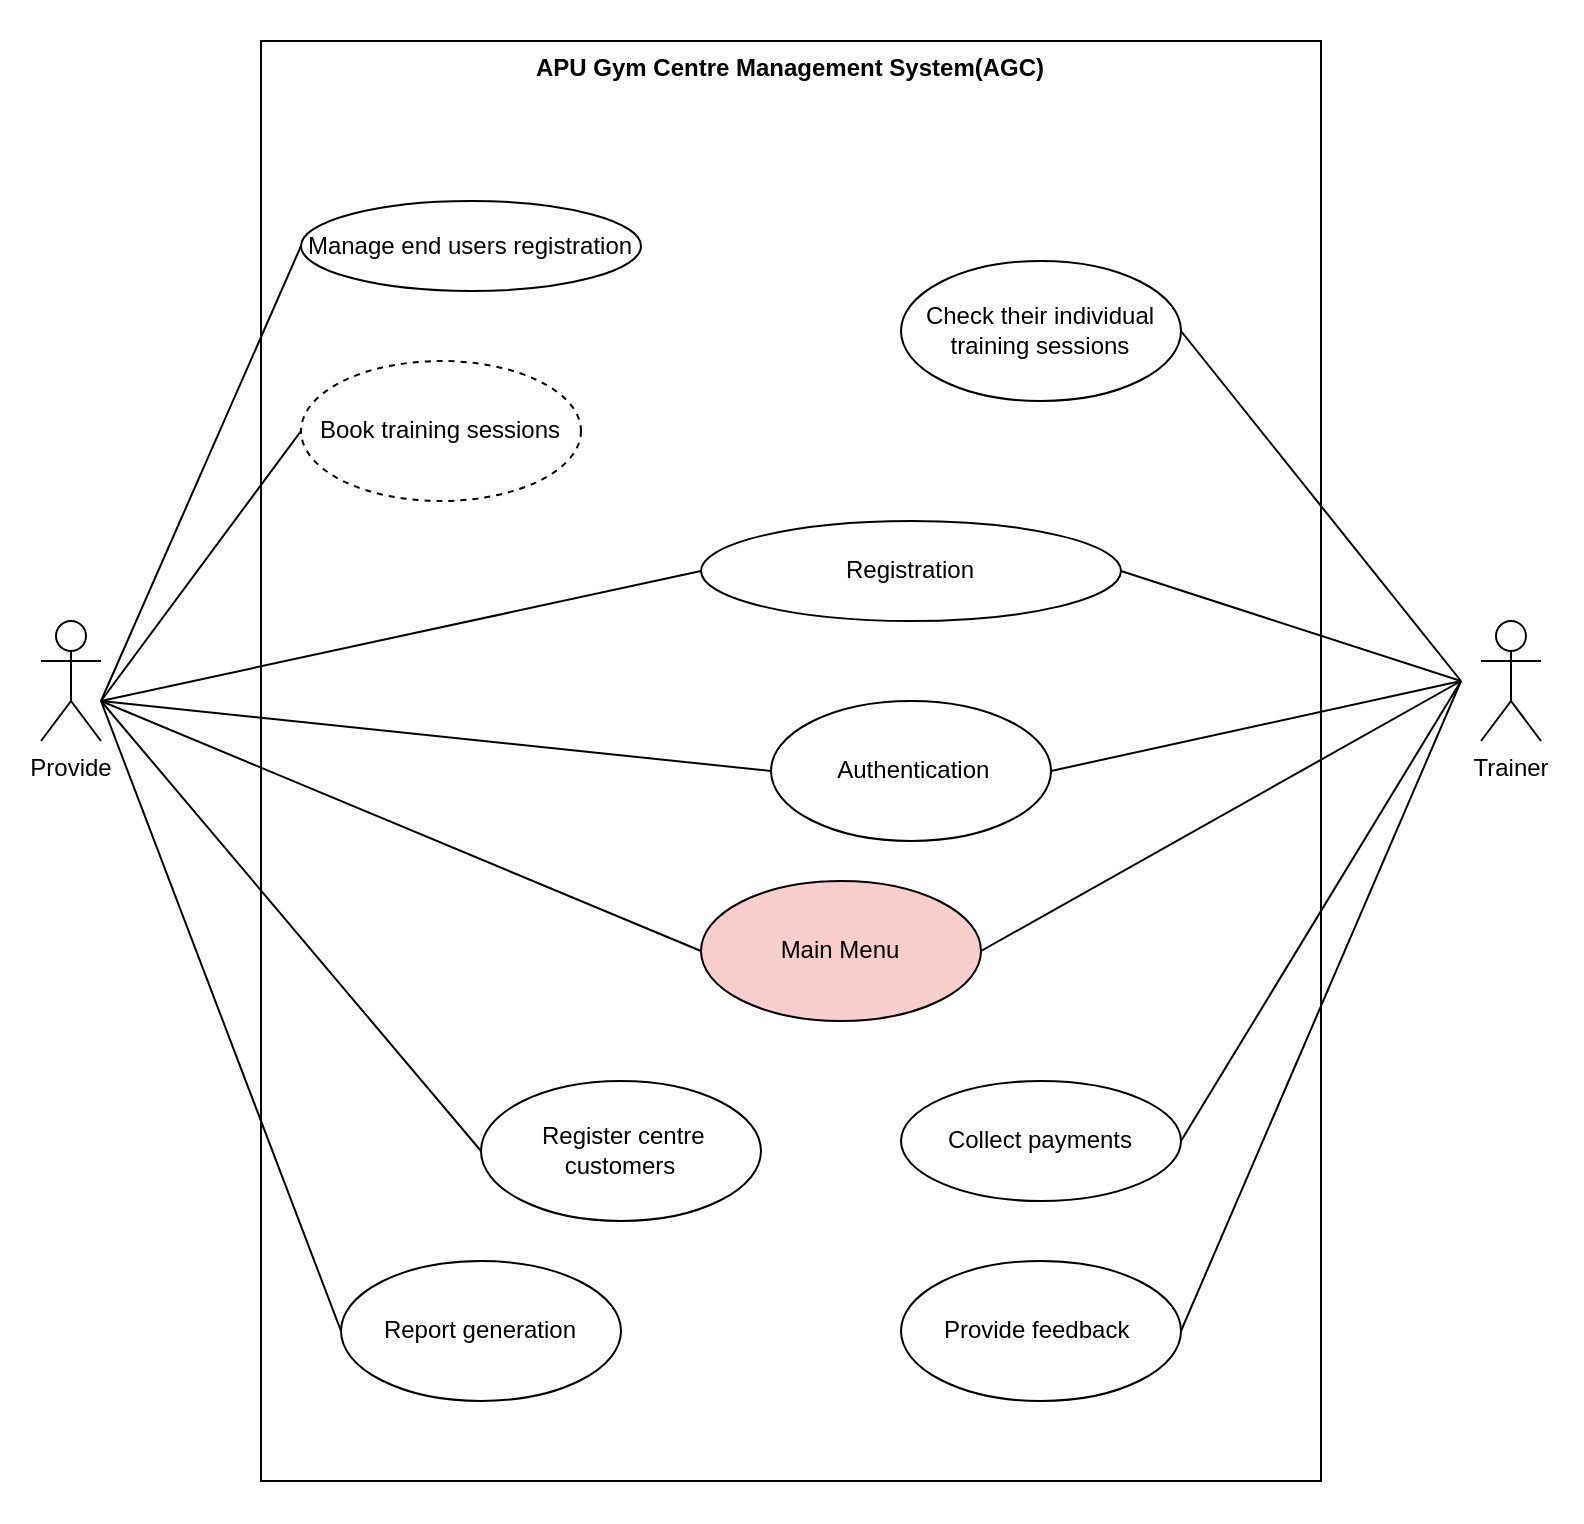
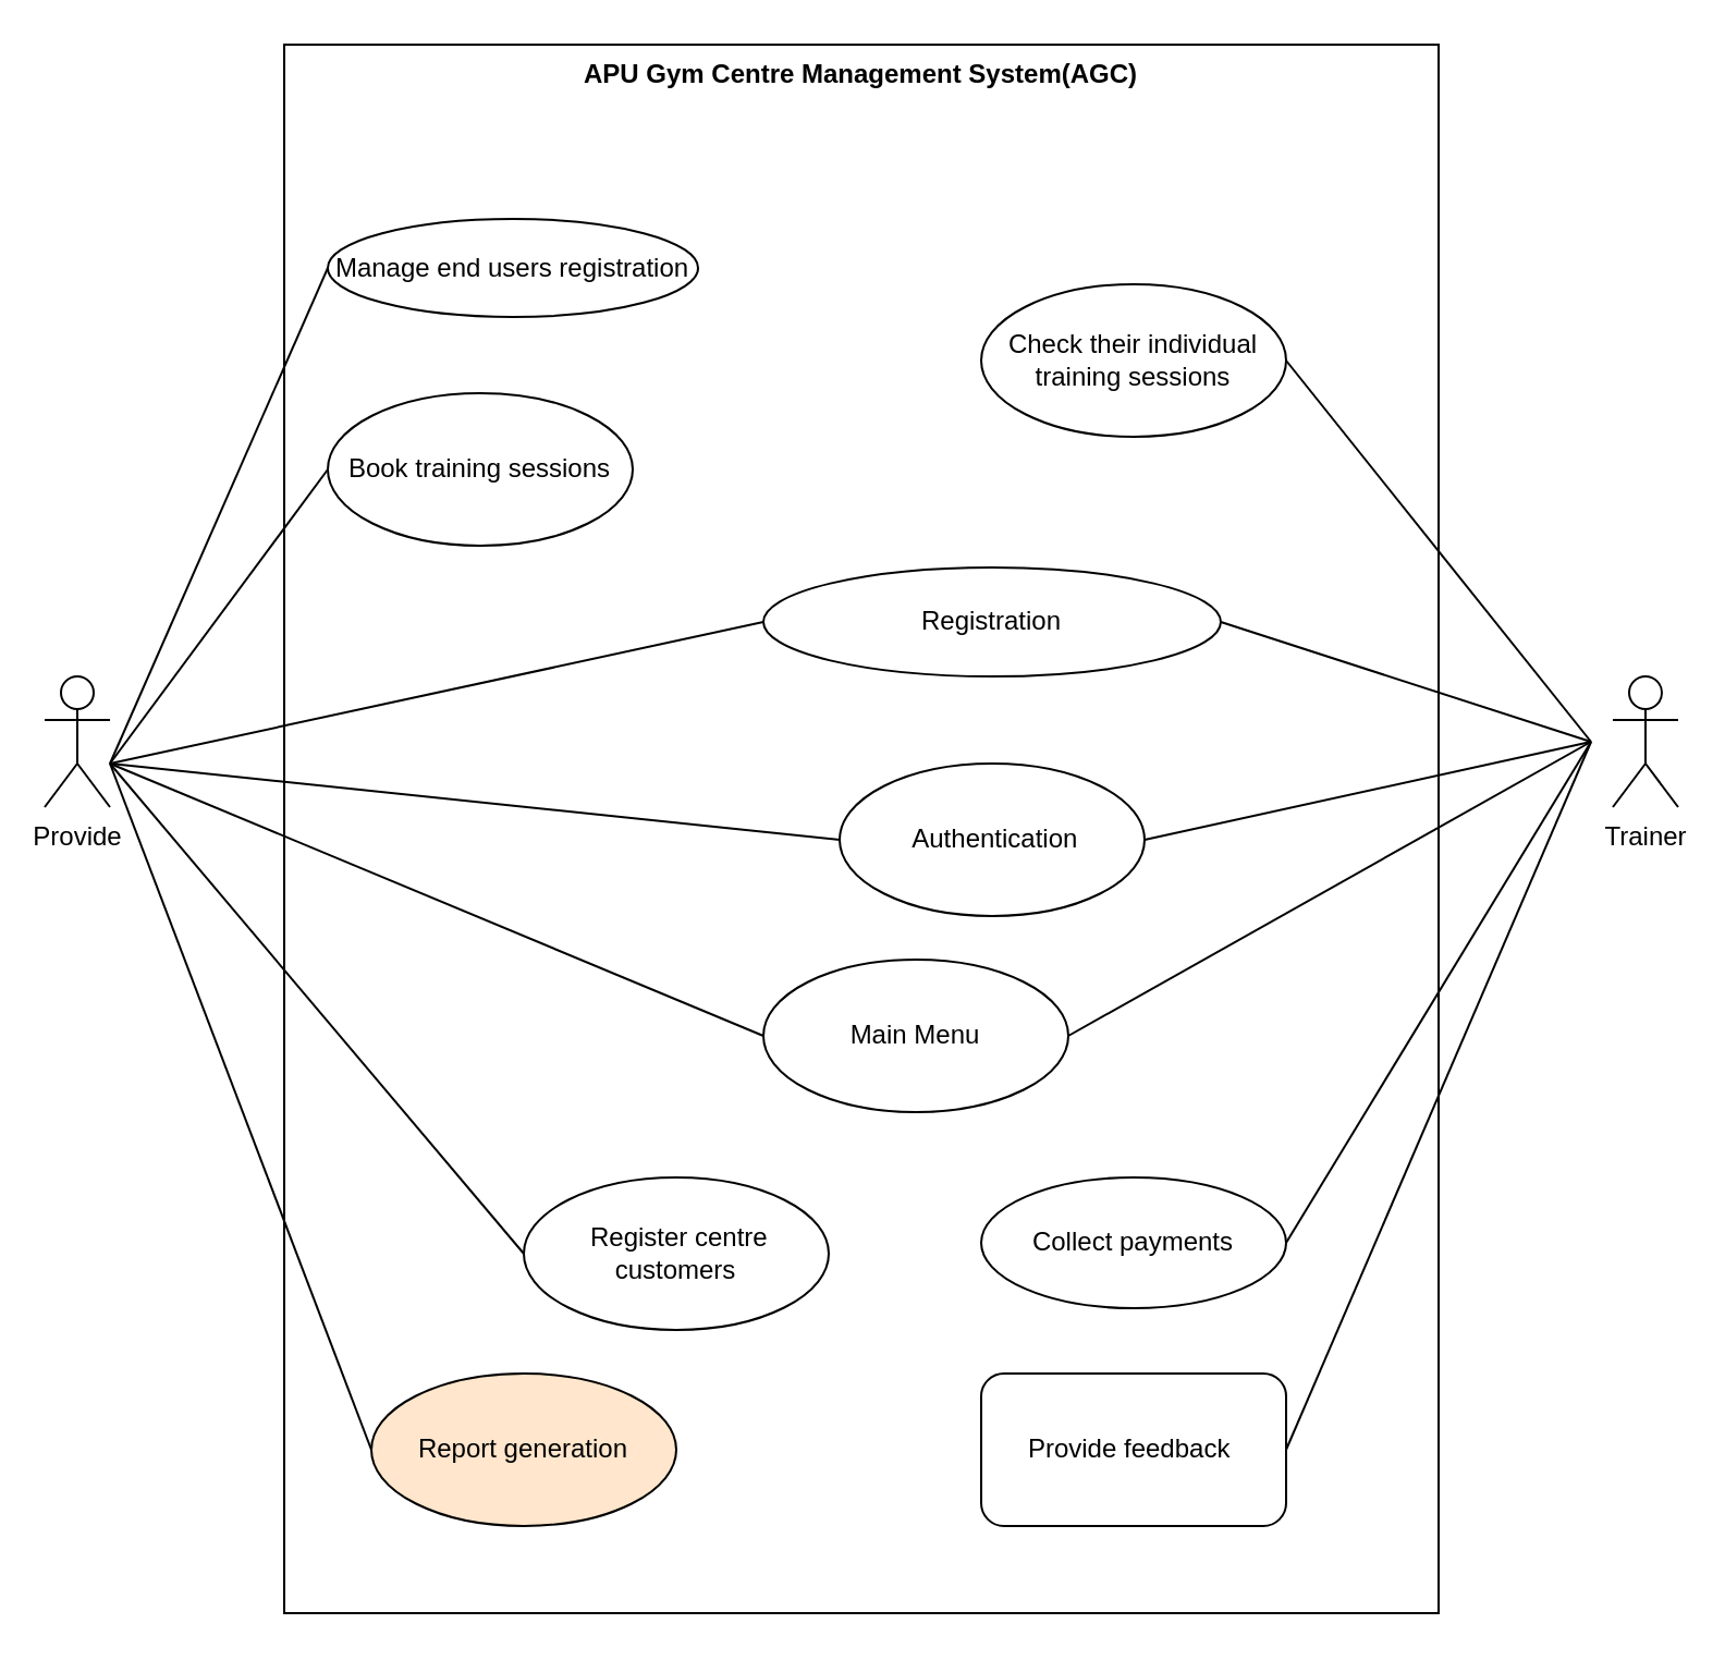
- <mxCell id="13" value="Book training sessions" style="ellipse;whiteSpace=wrap;html=1;dashed=1;" parent="1" vertex="1"><mxGeometry x="150" y="180" width="140" height="70" as="geometry" /></mxCell>
+ <mxCell id="13" value="Book training sessions" style="ellipse;whiteSpace=wrap;html=1;" parent="1" vertex="1"><mxGeometry x="150" y="180" width="140" height="70" as="geometry" /></mxCell>
- <mxCell id="6" value="Main Menu" style="ellipse;whiteSpace=wrap;html=1;fillColor=#f8cecc;" parent="1" vertex="1"><mxGeometry x="350" y="440" width="140" height="70" as="geometry" /></mxCell>
+ <mxCell id="6" value="Main Menu" style="ellipse;whiteSpace=wrap;html=1;" parent="1" vertex="1"><mxGeometry x="350" y="440" width="140" height="70" as="geometry" /></mxCell>
- <mxCell id="17" value="Report generation" style="ellipse;whiteSpace=wrap;html=1;" parent="1" vertex="1"><mxGeometry x="170" y="630" width="140" height="70" as="geometry" /></mxCell>
+ <mxCell id="17" value="Report generation" style="ellipse;whiteSpace=wrap;html=1;fillColor=#ffe6cc;" parent="1" vertex="1"><mxGeometry x="170" y="630" width="140" height="70" as="geometry" /></mxCell>
- <mxCell id="23" value="Provide feedback&amp;nbsp;" style="ellipse;whiteSpace=wrap;html=1;" parent="1" vertex="1"><mxGeometry x="450" y="630" width="140" height="70" as="geometry" /></mxCell>
+ <mxCell id="23" value="Provide feedback&amp;nbsp;" style="whiteSpace=wrap;html=1;rounded=1;" parent="1" vertex="1"><mxGeometry x="450" y="630" width="140" height="70" as="geometry" /></mxCell>
